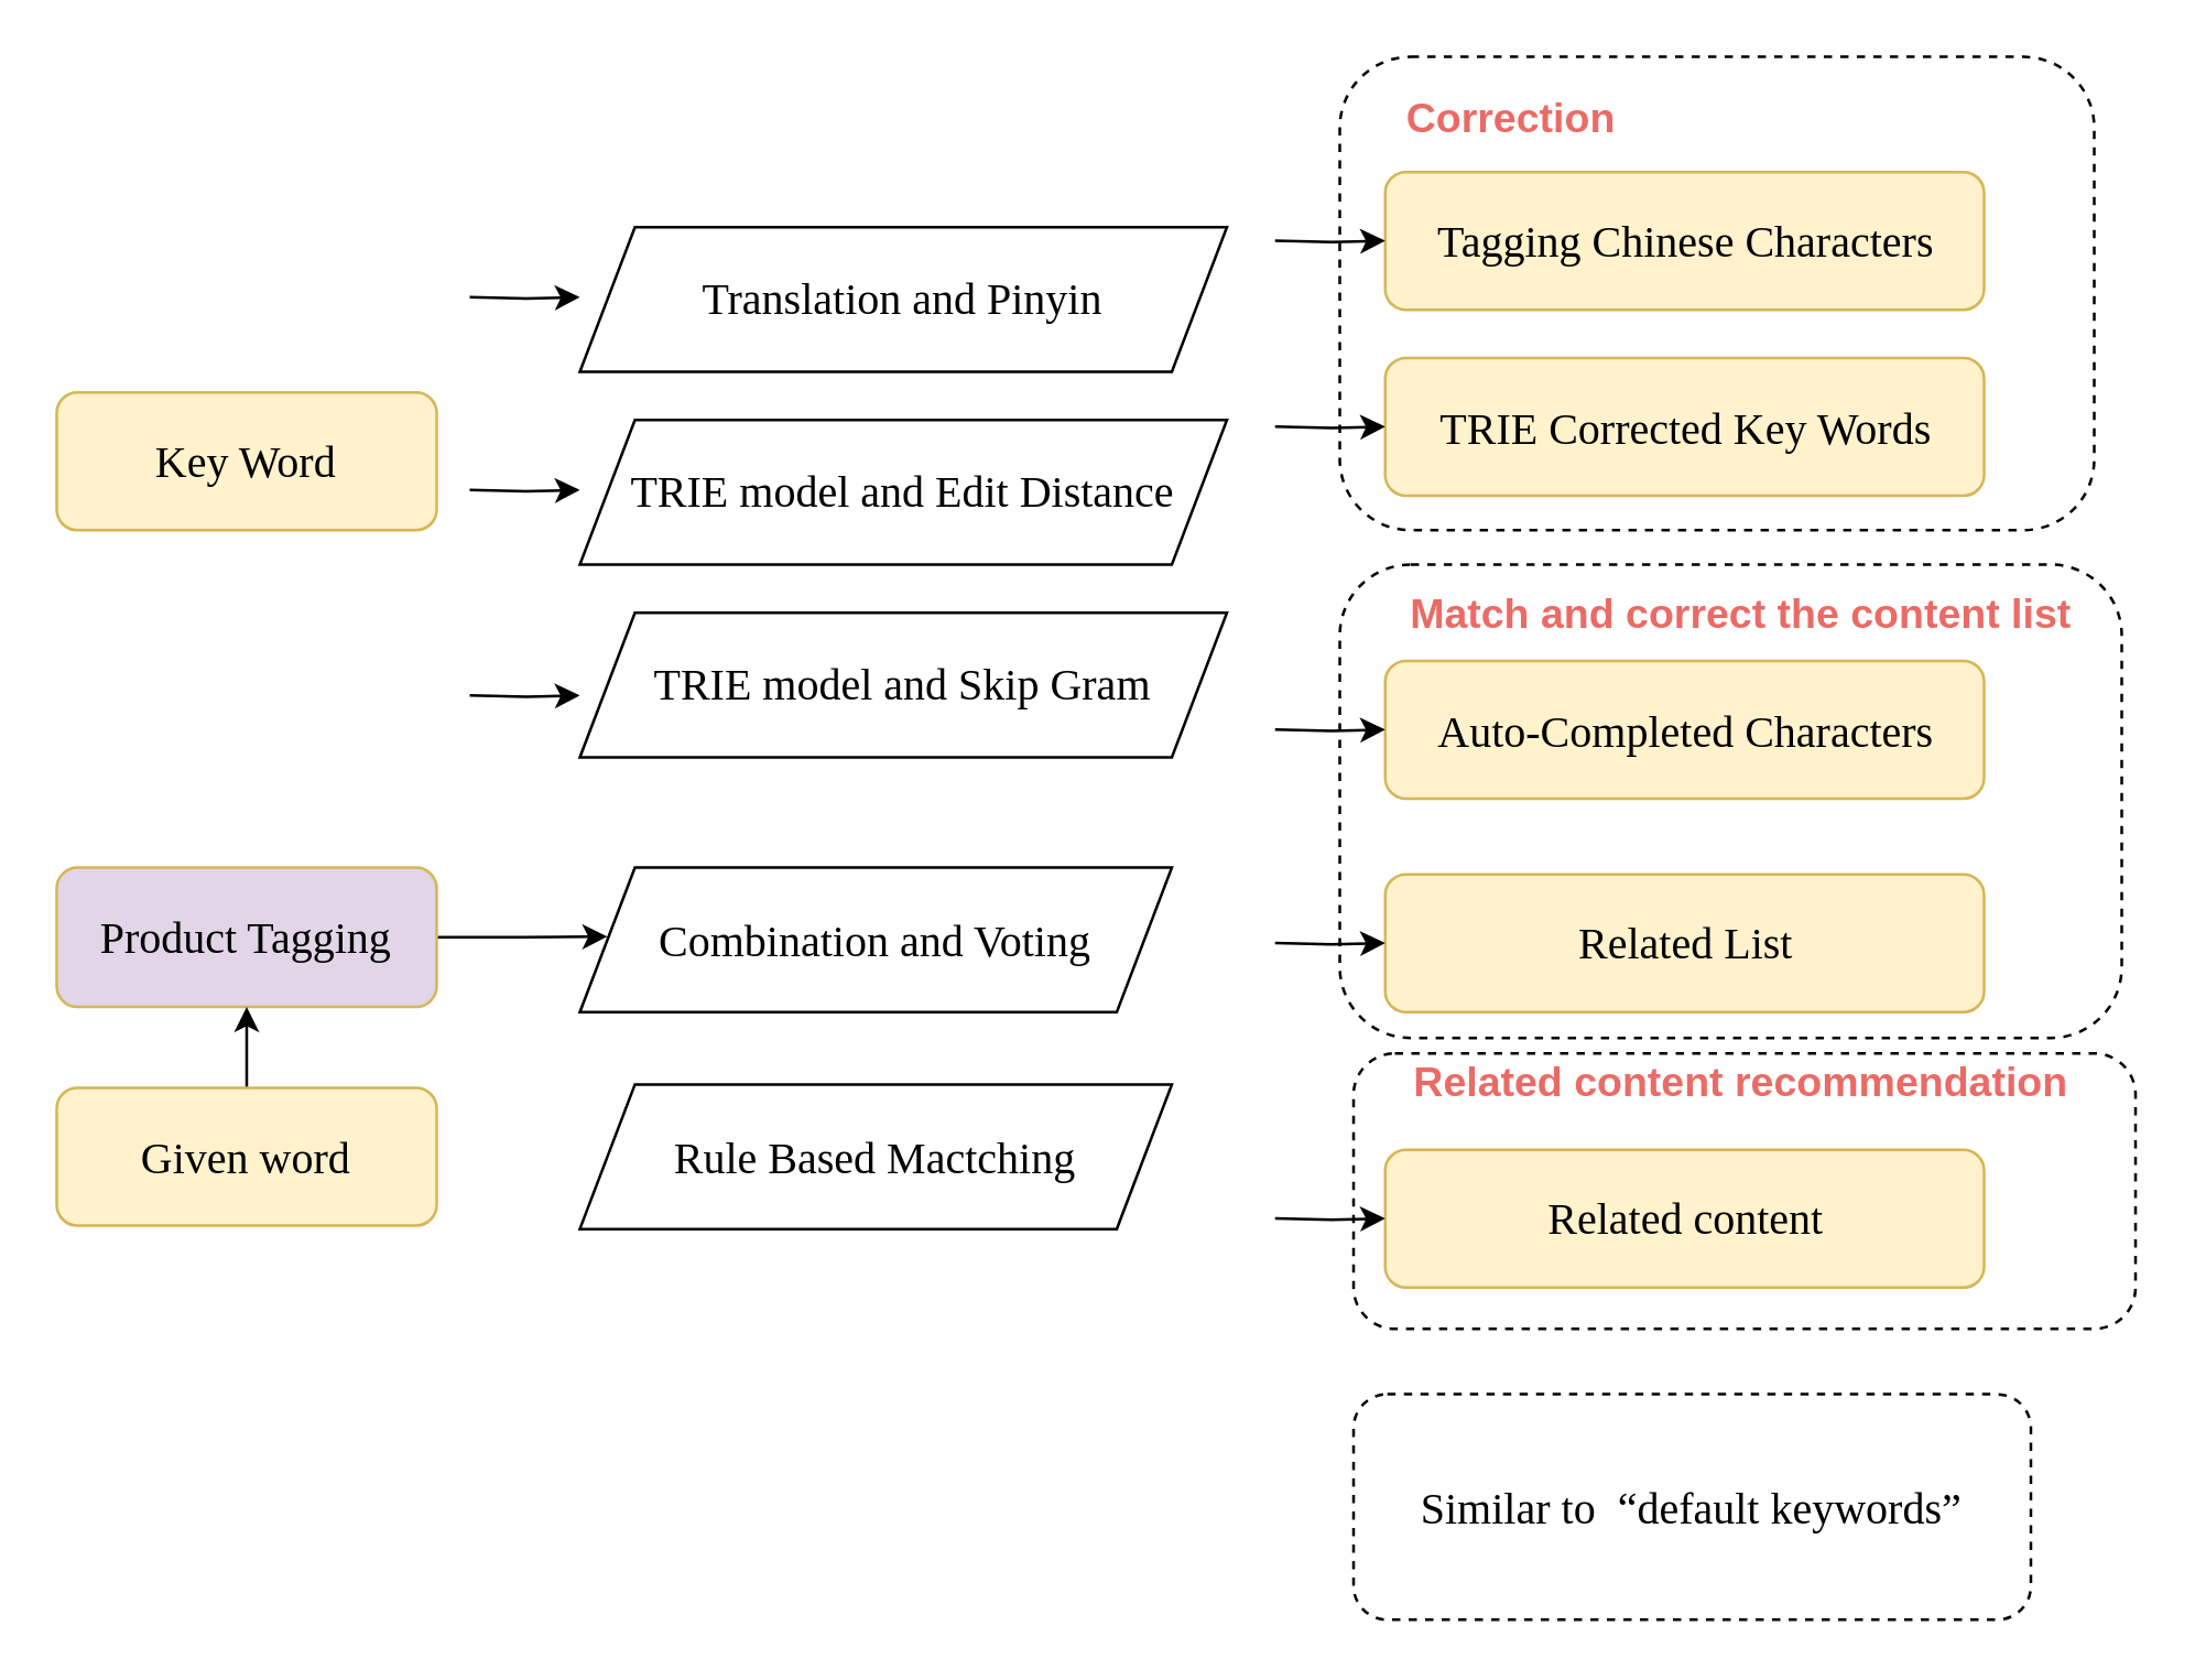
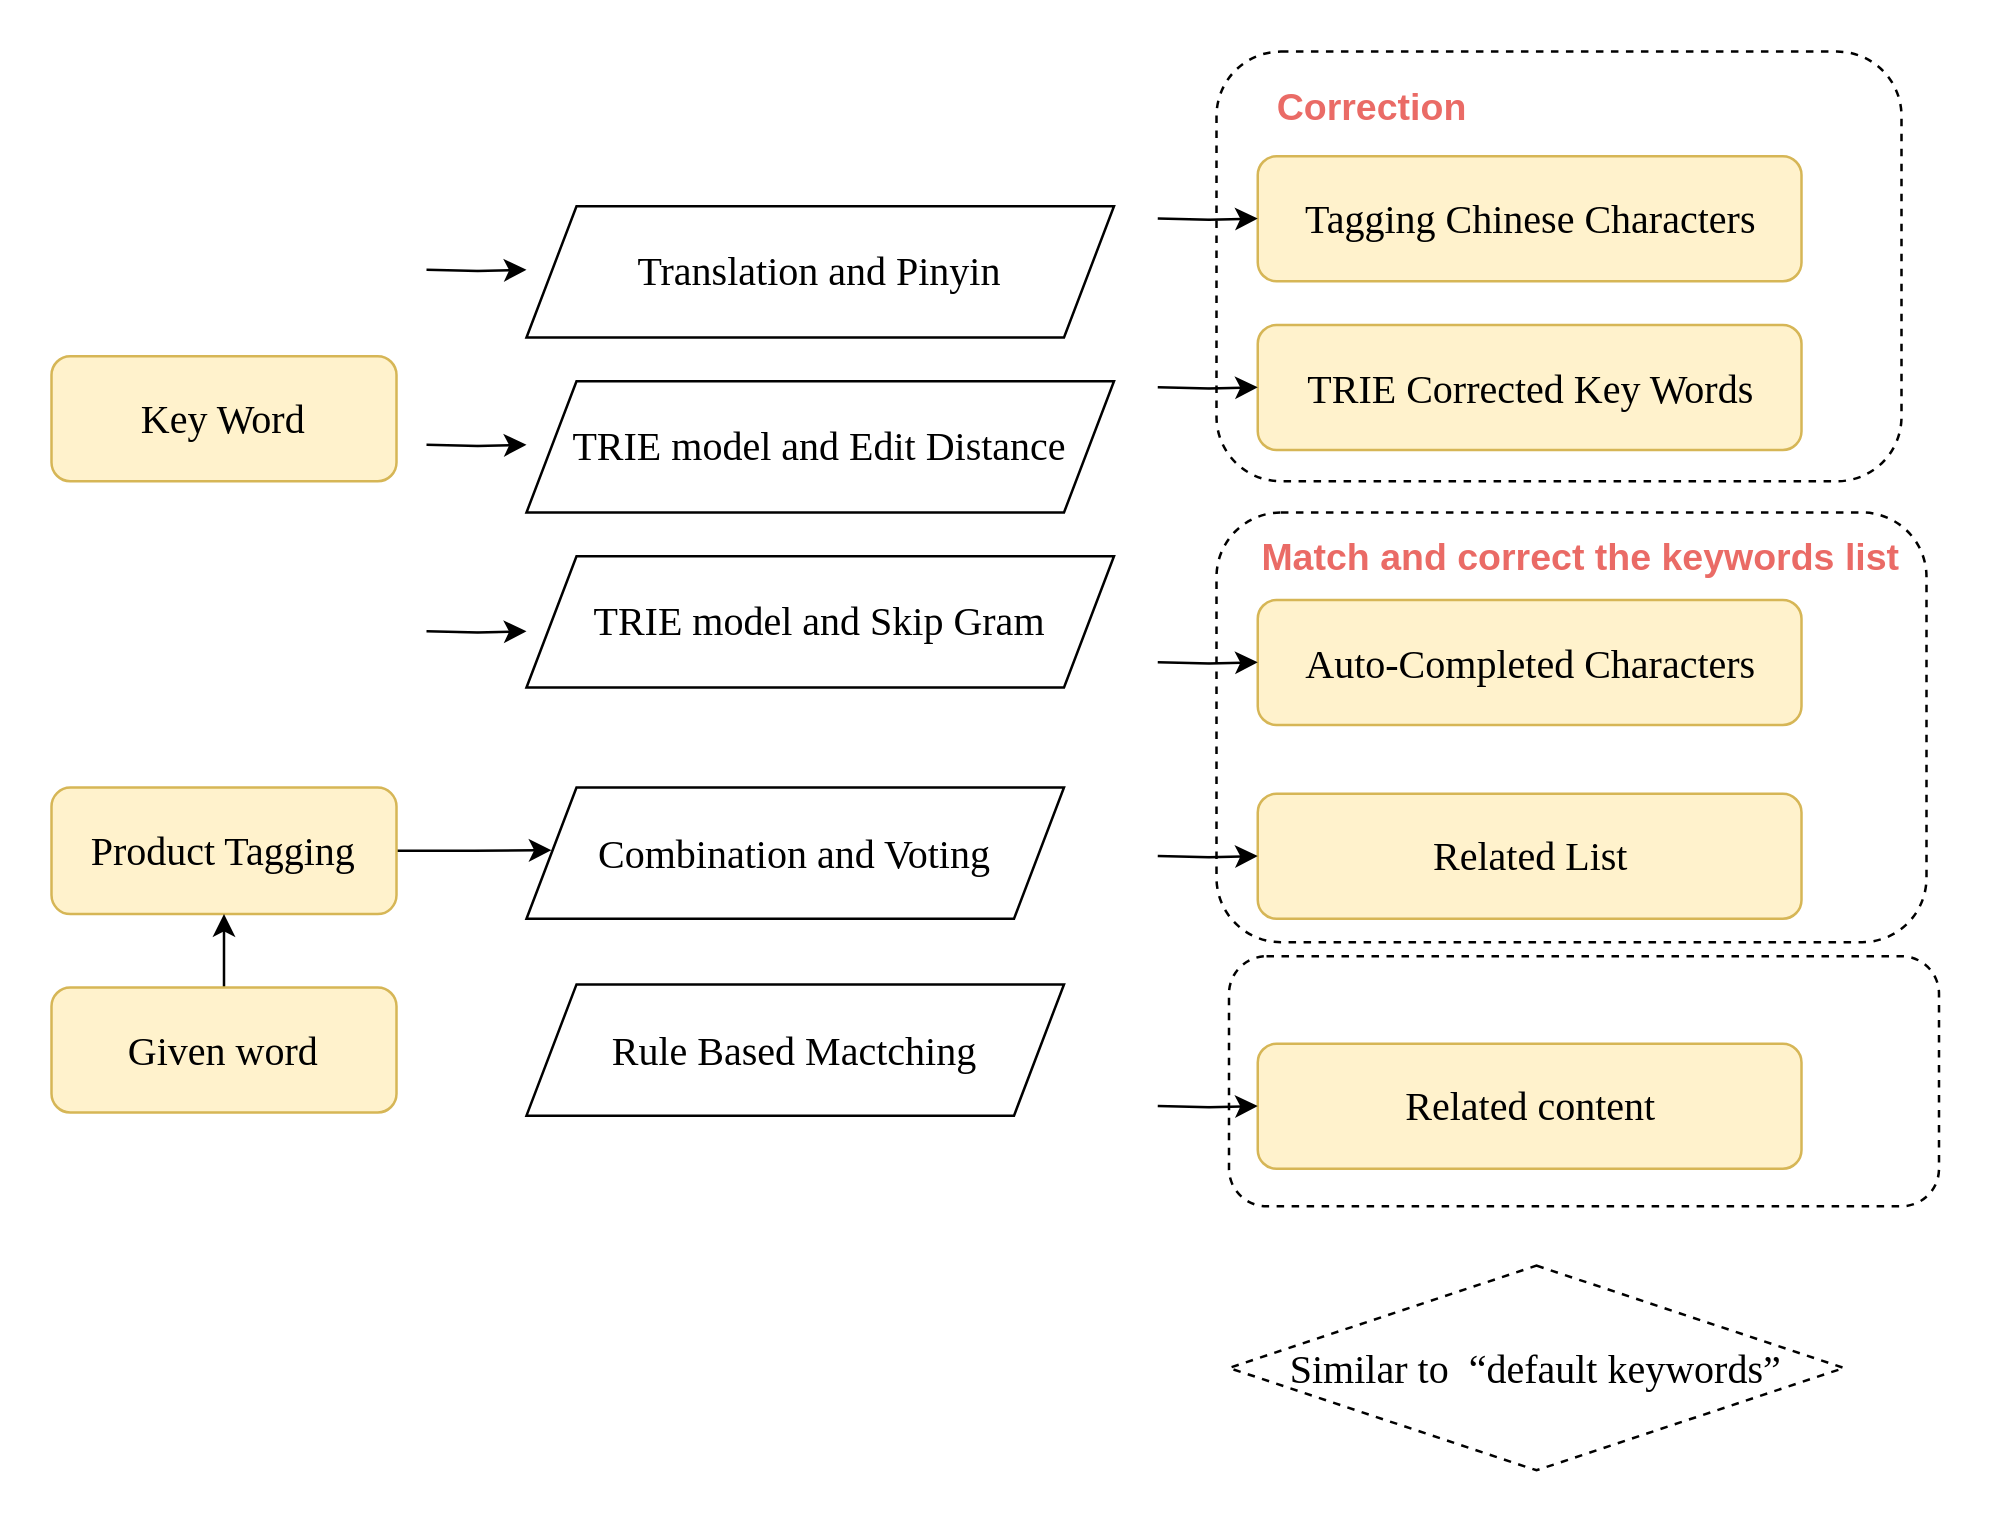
- <mxCell id="12" value="Match and correct the content list" style="text;html=1;strokeColor=none;fillColor=none;align=center;verticalAlign=middle;whiteSpace=wrap;rounded=0;fontStyle=1;fontColor=#EA6B66;fontSize=15;" vertex="1" parent="1"><mxGeometry x="502.5" y="212" width="257.5" height="20" as="geometry" /></mxCell>
+ <mxCell id="12" value="Match and correct the keywords list" style="text;html=1;strokeColor=none;fillColor=none;align=center;verticalAlign=middle;whiteSpace=wrap;rounded=0;fontStyle=1;fontColor=#EA6B66;fontSize=15;" vertex="1" parent="1"><mxGeometry x="502.5" y="212" width="257.5" height="20" as="geometry" /></mxCell>
- <mxCell id="14" value="&lt;p style=&quot;line-height: normal ; margin-top: 0pt ; margin-bottom: 0pt ; margin-left: 0in ; text-align: left ; direction: ltr ; unicode-bidi: embed ; word-break: normal&quot;&gt;&lt;span style=&quot;font-size: 12pt ; font-family: &amp;#34;calibri&amp;#34;&quot;&gt;Product Tagging&lt;/span&gt;&lt;/p&gt;" style="rounded=1;whiteSpace=wrap;html=1;fontSize=12;glass=0;strokeWidth=1;shadow=0;fillColor=#e1d5e7;strokeColor=#d6b656;" vertex="1" parent="1"><mxGeometry x="20" y="314.5" width="138" height="50.63" as="geometry" /></mxCell>
+ <mxCell id="14" value="&lt;p style=&quot;line-height: normal ; margin-top: 0pt ; margin-bottom: 0pt ; margin-left: 0in ; text-align: left ; direction: ltr ; unicode-bidi: embed ; word-break: normal&quot;&gt;&lt;span style=&quot;font-size: 12pt ; font-family: &amp;#34;calibri&amp;#34;&quot;&gt;Product Tagging&lt;/span&gt;&lt;/p&gt;" style="rounded=1;whiteSpace=wrap;html=1;fontSize=12;glass=0;strokeWidth=1;shadow=0;fillColor=#fff2cc;strokeColor=#d6b656;" vertex="1" parent="1"><mxGeometry x="20" y="314.5" width="138" height="50.63" as="geometry" /></mxCell>
- <mxCell id="24" value="Related content recommendation" style="text;html=1;strokeColor=none;fillColor=none;align=center;verticalAlign=middle;whiteSpace=wrap;rounded=0;fontStyle=1;fontColor=#EA6B66;fontSize=15;" vertex="1" parent="1"><mxGeometry x="502.5" y="382" width="257.5" height="20" as="geometry" /></mxCell>
- <mxCell id="11" value="&lt;span style=&quot;font-family: &amp;#34;calibri&amp;#34; ; font-size: 12pt ; text-align: left&quot;&gt;Similar to&lt;/span&gt;&lt;span style=&quot;font-family: &amp;#34;calibri&amp;#34; ; font-size: 12pt ; text-align: left&quot;&gt;&amp;nbsp; &lt;/span&gt;&lt;span style=&quot;font-family: &amp;#34;calibri&amp;#34; ; font-size: 12pt ; text-align: left&quot;&gt;“default keywords”&lt;/span&gt;" style="rounded=1;whiteSpace=wrap;html=1;fillColor=none;verticalAlign=middle;dashed=1;" vertex="1" parent="1"><mxGeometry x="491" y="505.74" width="246" height="81.88" as="geometry" /></mxCell>
+ <mxCell id="11" value="&lt;span style=&quot;font-family: &amp;#34;calibri&amp;#34; ; font-size: 12pt ; text-align: left&quot;&gt;Similar to&lt;/span&gt;&lt;span style=&quot;font-family: &amp;#34;calibri&amp;#34; ; font-size: 12pt ; text-align: left&quot;&gt;&amp;nbsp; &lt;/span&gt;&lt;span style=&quot;font-family: &amp;#34;calibri&amp;#34; ; font-size: 12pt ; text-align: left&quot;&gt;“default keywords”&lt;/span&gt;" style="rhombus;whiteSpace=wrap;html=1;fillColor=none;verticalAlign=middle;dashed=1;" vertex="1" parent="1"><mxGeometry x="491" y="505.74" width="246" height="81.88" as="geometry" /></mxCell>
